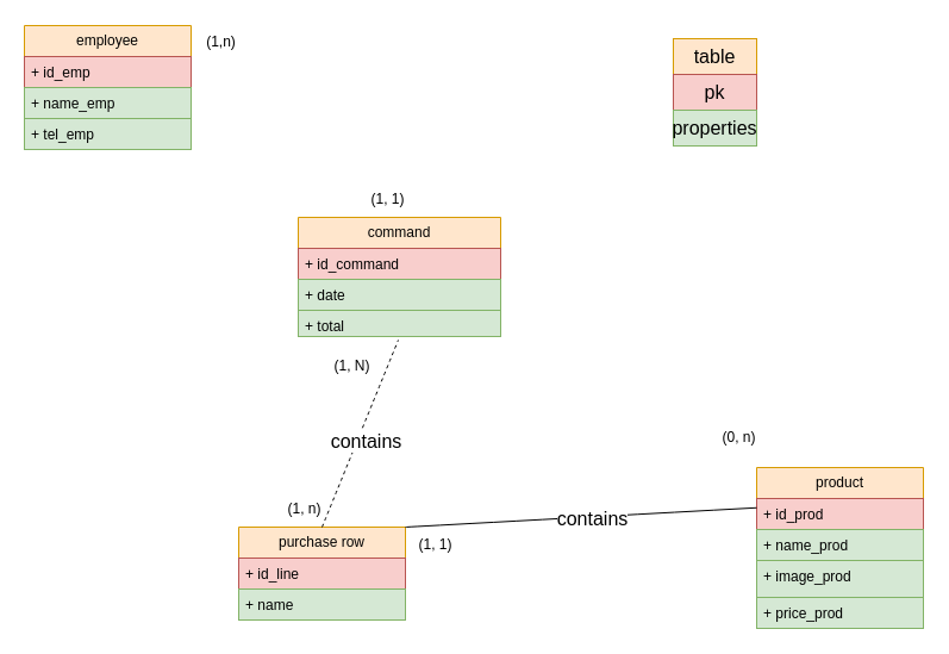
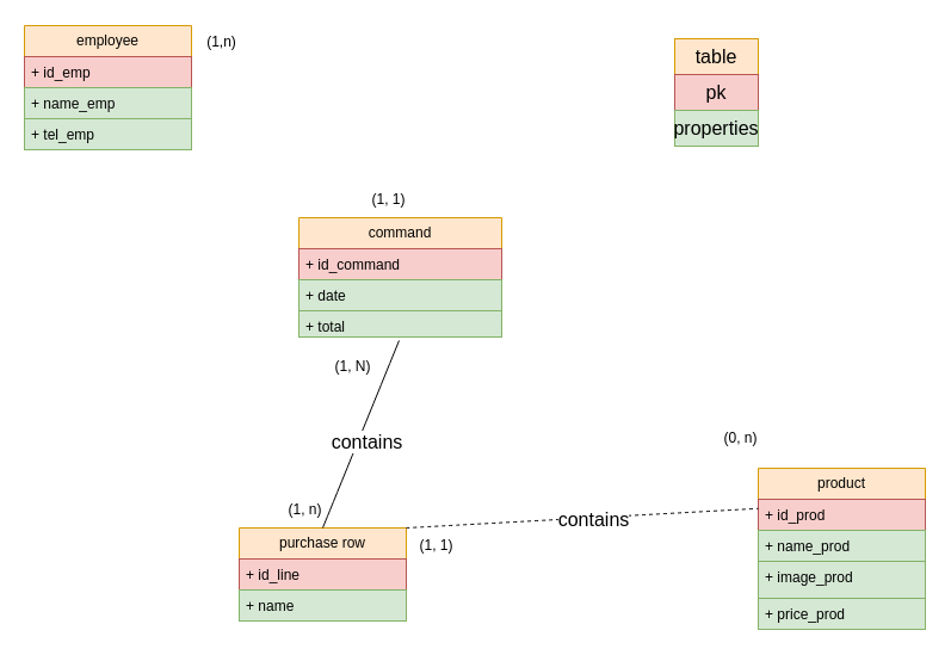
- <mxCell id="23" value="" style="endArrow=none;html=1;rounded=0;fontSize=12;startSize=8;endSize=8;curved=1;entryX=0.494;entryY=1.136;entryDx=0;entryDy=0;entryPerimeter=0;exitX=0.5;exitY=0;exitDx=0;exitDy=0;dashed=1;" parent="1" source="10" target="9" edge="1"><mxGeometry width="50" height="50" relative="1" as="geometry"><mxPoint x="380" y="362" as="sourcePoint" /><mxPoint x="430" y="312" as="targetPoint" /></mxGeometry></mxCell>
+ <mxCell id="23" value="" style="endArrow=none;html=1;rounded=0;fontSize=12;startSize=8;endSize=8;curved=1;entryX=0.494;entryY=1.136;entryDx=0;entryDy=0;entryPerimeter=0;exitX=0.5;exitY=0;exitDx=0;exitDy=0;" parent="1" source="10" target="9" edge="1"><mxGeometry width="50" height="50" relative="1" as="geometry"><mxPoint x="380" y="362" as="sourcePoint" /><mxPoint x="430" y="312" as="targetPoint" /></mxGeometry></mxCell>
- <mxCell id="26" value="" style="endArrow=none;html=1;rounded=0;fontSize=12;startSize=8;endSize=8;curved=1;exitX=1;exitY=0;exitDx=0;exitDy=0;entryX=0;entryY=0.25;entryDx=0;entryDy=0;" parent="1" source="10" target="18" edge="1"><mxGeometry width="50" height="50" relative="1" as="geometry"><mxPoint x="350" y="342" as="sourcePoint" /><mxPoint x="400" y="292" as="targetPoint" /></mxGeometry></mxCell>
+ <mxCell id="26" value="" style="endArrow=none;html=1;rounded=0;fontSize=12;startSize=8;endSize=8;curved=1;exitX=1;exitY=0;exitDx=0;exitDy=0;entryX=0;entryY=0.25;entryDx=0;entryDy=0;dashed=1;" parent="1" source="10" target="18" edge="1"><mxGeometry width="50" height="50" relative="1" as="geometry"><mxPoint x="350" y="342" as="sourcePoint" /><mxPoint x="400" y="292" as="targetPoint" /></mxGeometry></mxCell>
